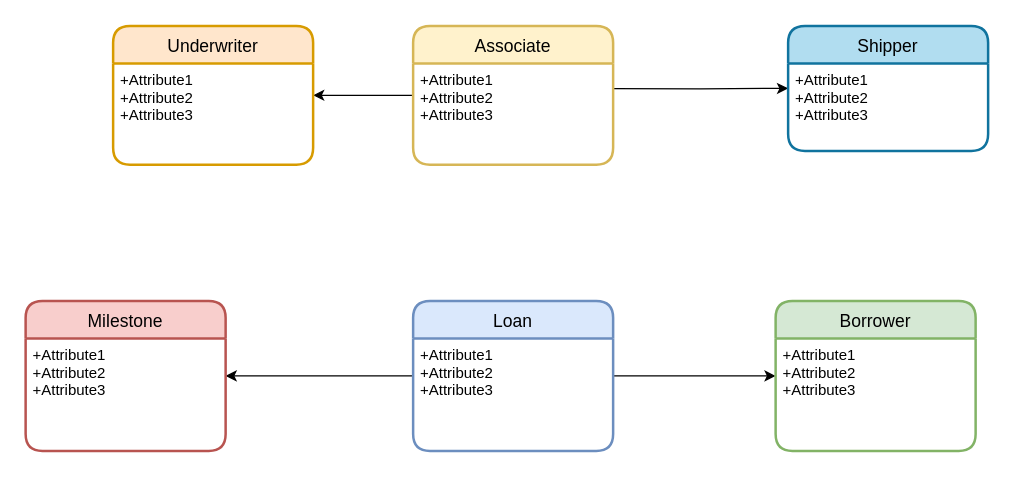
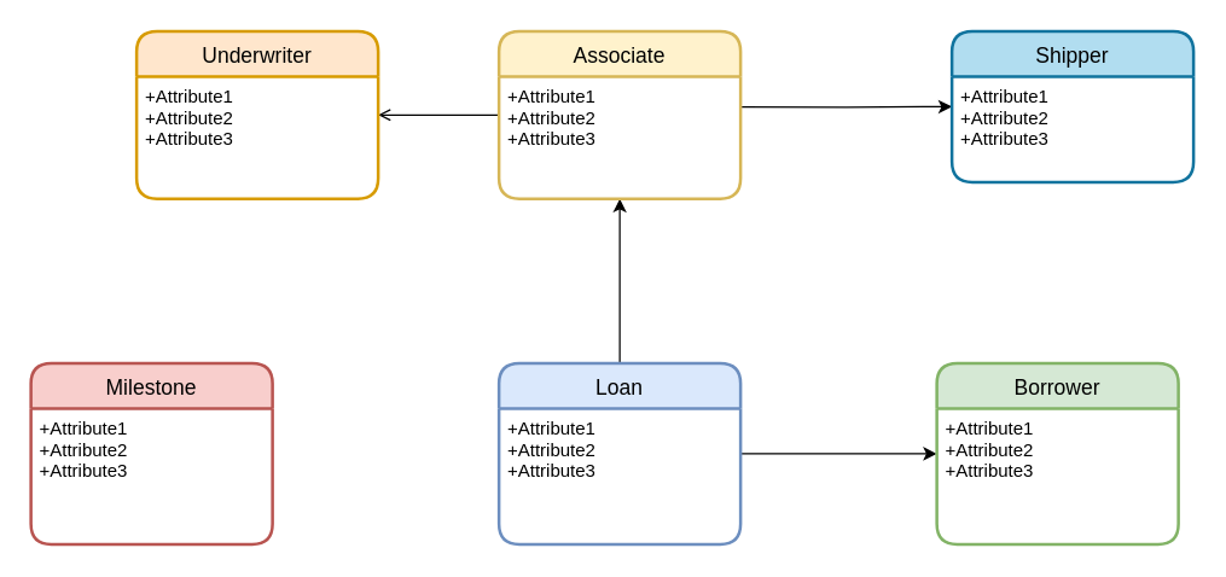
- <mxCell id="12" value="" style="edgeStyle=orthogonalEdgeStyle;rounded=0;orthogonalLoop=1;jettySize=auto;html=1;" edge="1" parent="1" source="13" target="17"><mxGeometry relative="1" as="geometry" /></mxCell>
+ <mxCell id="12" value="" style="edgeStyle=orthogonalEdgeStyle;rounded=0;orthogonalLoop=1;jettySize=auto;html=1;endArrow=open;" edge="1" parent="1" source="13" target="17"><mxGeometry relative="1" as="geometry" /></mxCell>
+ <mxCell id="4" value="" style="edgeStyle=orthogonalEdgeStyle;rounded=0;orthogonalLoop=1;jettySize=auto;html=1;" edge="1" parent="1" source="6" target="13"><mxGeometry relative="1" as="geometry" /></mxCell>
- <mxCell id="3" value="" style="edgeStyle=orthogonalEdgeStyle;rounded=0;orthogonalLoop=1;jettySize=auto;html=1;" edge="1" parent="1" source="6" target="10"><mxGeometry relative="1" as="geometry" /></mxCell>
